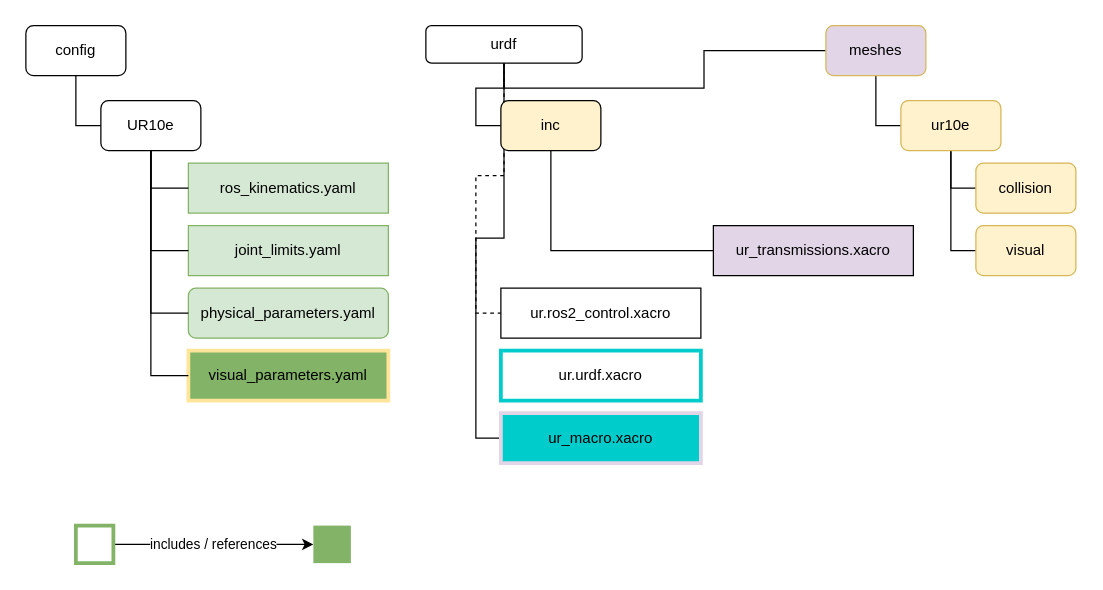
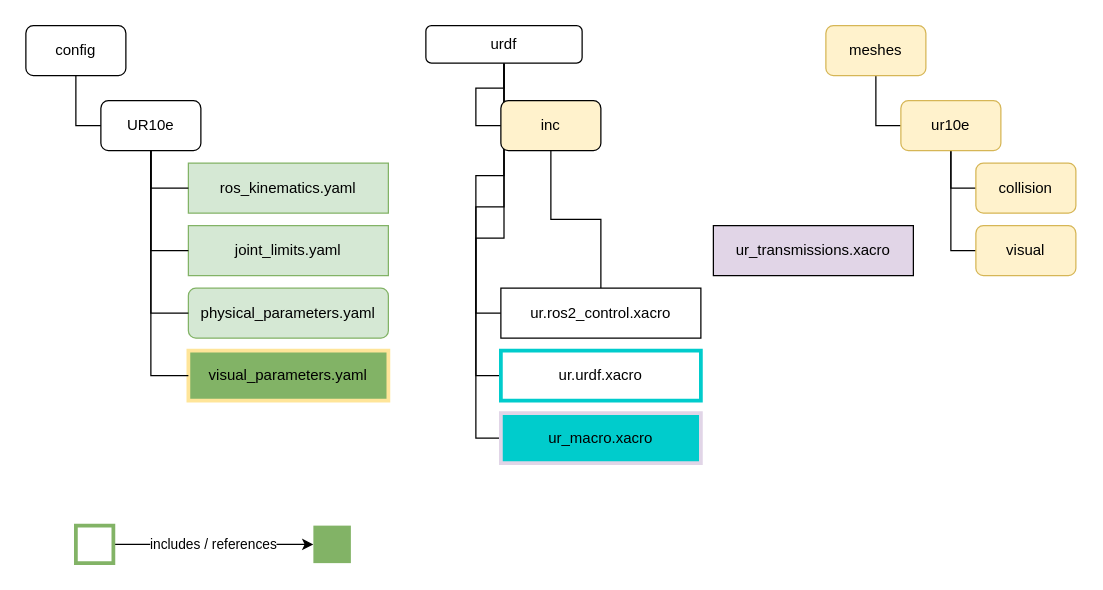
- <mxCell id="25" value="meshes" style="rounded=1;whiteSpace=wrap;html=1;fillColor=#e1d5e7;strokeColor=#d6b656;" vertex="1" parent="1"><mxGeometry x="660" width="80" height="40" as="geometry" y="20" /></mxCell>
+ <mxCell id="25" value="meshes" style="rounded=1;whiteSpace=wrap;html=1;fillColor=#fff2cc;strokeColor=#d6b656;" vertex="1" parent="1"><mxGeometry x="660" width="80" height="40" as="geometry" y="20" /></mxCell>
- <mxCell id="15" style="edgeStyle=orthogonalEdgeStyle;rounded=0;orthogonalLoop=1;jettySize=auto;html=1;exitX=0.5;exitY=1;exitDx=0;exitDy=0;endArrow=none;endFill=0;" edge="1" parent="1" source="17" target="25"><mxGeometry relative="1" as="geometry" /></mxCell>
+ <mxCell id="15" style="edgeStyle=orthogonalEdgeStyle;rounded=0;orthogonalLoop=1;jettySize=auto;html=1;exitX=0.5;exitY=1;exitDx=0;exitDy=0;entryX=0;entryY=0.5;entryDx=0;entryDy=0;endArrow=none;endFill=0;" edge="1" parent="1" source="17" target="22"><mxGeometry relative="1" as="geometry" /></mxCell>
- <mxCell id="14" style="edgeStyle=orthogonalEdgeStyle;rounded=0;orthogonalLoop=1;jettySize=auto;html=1;exitX=0.5;exitY=1;exitDx=0;exitDy=0;entryX=0;entryY=0.5;entryDx=0;entryDy=0;endArrow=none;endFill=0;dashed=1;" edge="1" parent="1" source="17" target="21"><mxGeometry relative="1" as="geometry" /></mxCell>
+ <mxCell id="14" style="edgeStyle=orthogonalEdgeStyle;rounded=0;orthogonalLoop=1;jettySize=auto;html=1;exitX=0.5;exitY=1;exitDx=0;exitDy=0;entryX=0;entryY=0.5;entryDx=0;entryDy=0;endArrow=none;endFill=0;" edge="1" parent="1" source="17" target="21"><mxGeometry relative="1" as="geometry" /></mxCell>
- <mxCell id="18" style="edgeStyle=orthogonalEdgeStyle;rounded=0;orthogonalLoop=1;jettySize=auto;html=1;exitX=0.5;exitY=1;exitDx=0;exitDy=0;entryX=0;entryY=0.5;entryDx=0;entryDy=0;endArrow=none;endFill=0;" edge="1" parent="1" source="19" target="20"><mxGeometry relative="1" as="geometry" /></mxCell>
+ <mxCell id="18" style="edgeStyle=orthogonalEdgeStyle;rounded=0;orthogonalLoop=1;jettySize=auto;html=1;exitX=0.5;exitY=1;exitDx=0;exitDy=0;endArrow=none;endFill=0;" edge="1" parent="1" source="19" target="21"><mxGeometry relative="1" as="geometry" /></mxCell>
